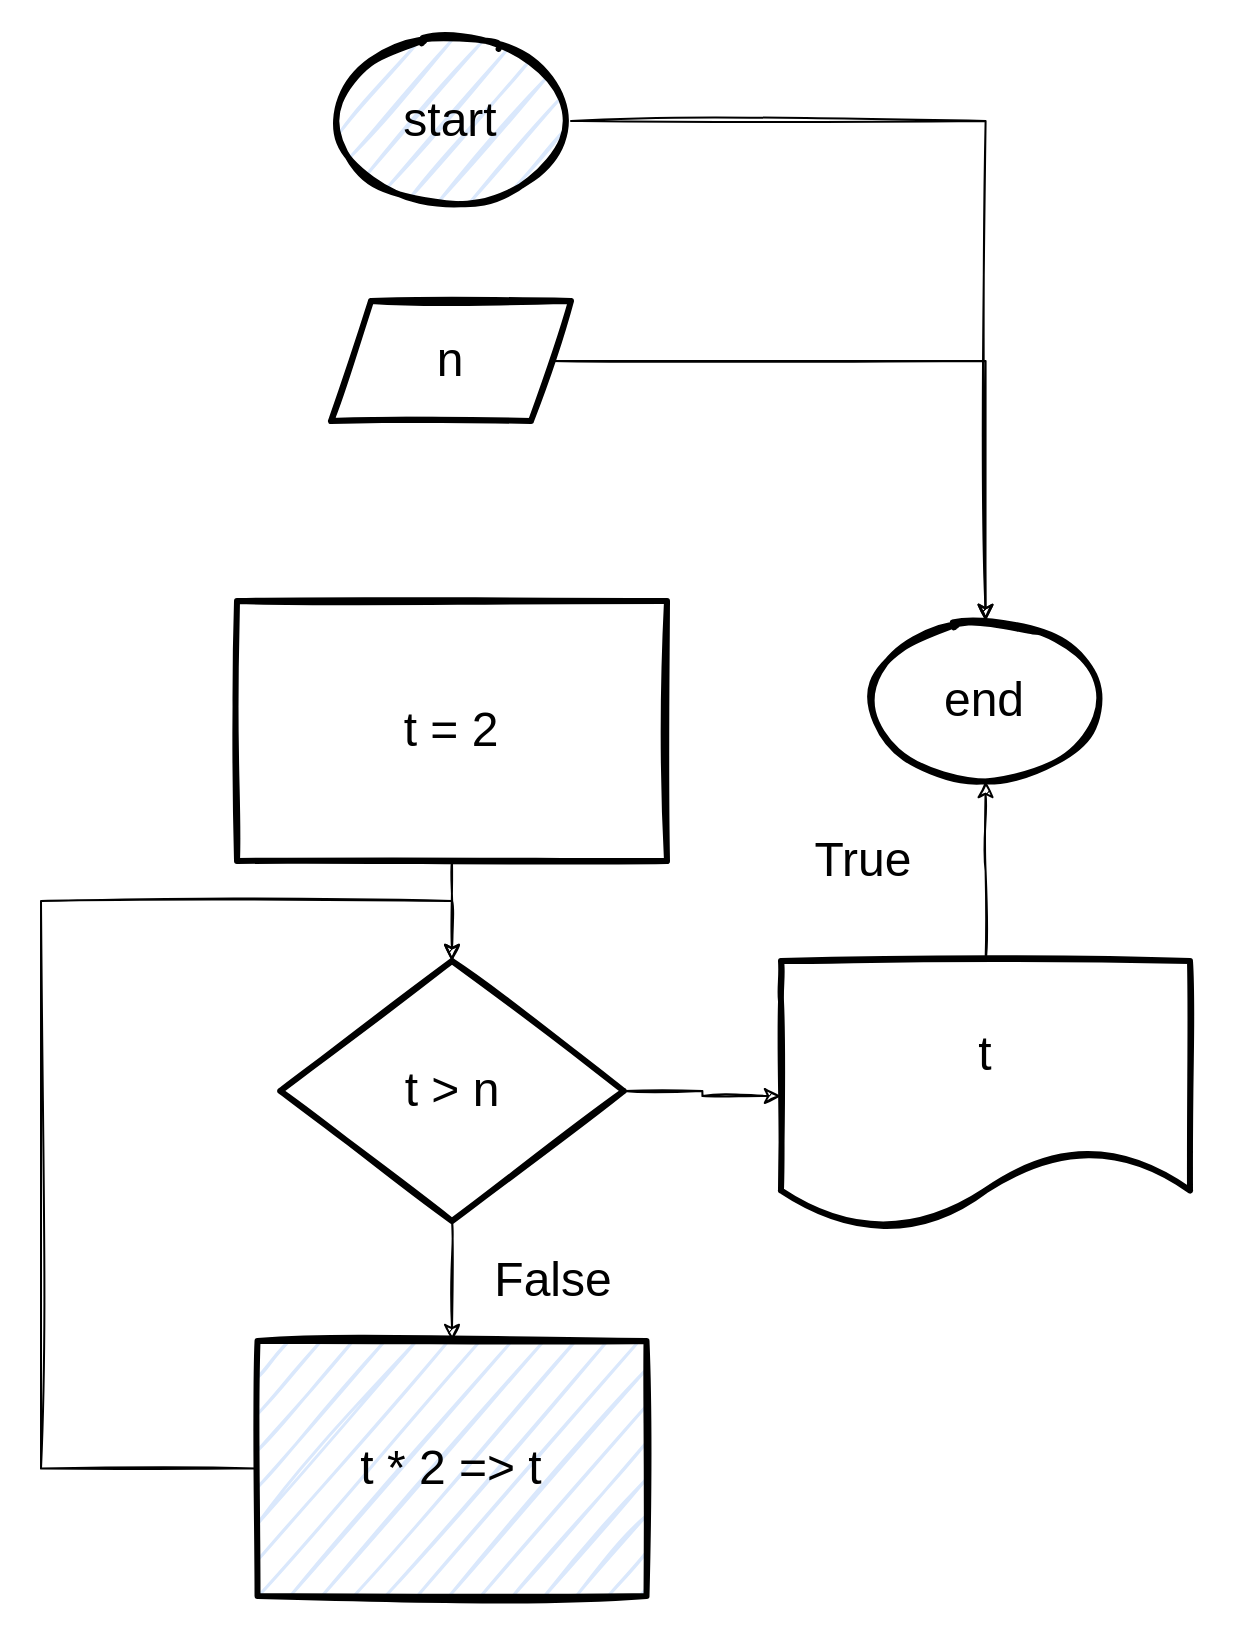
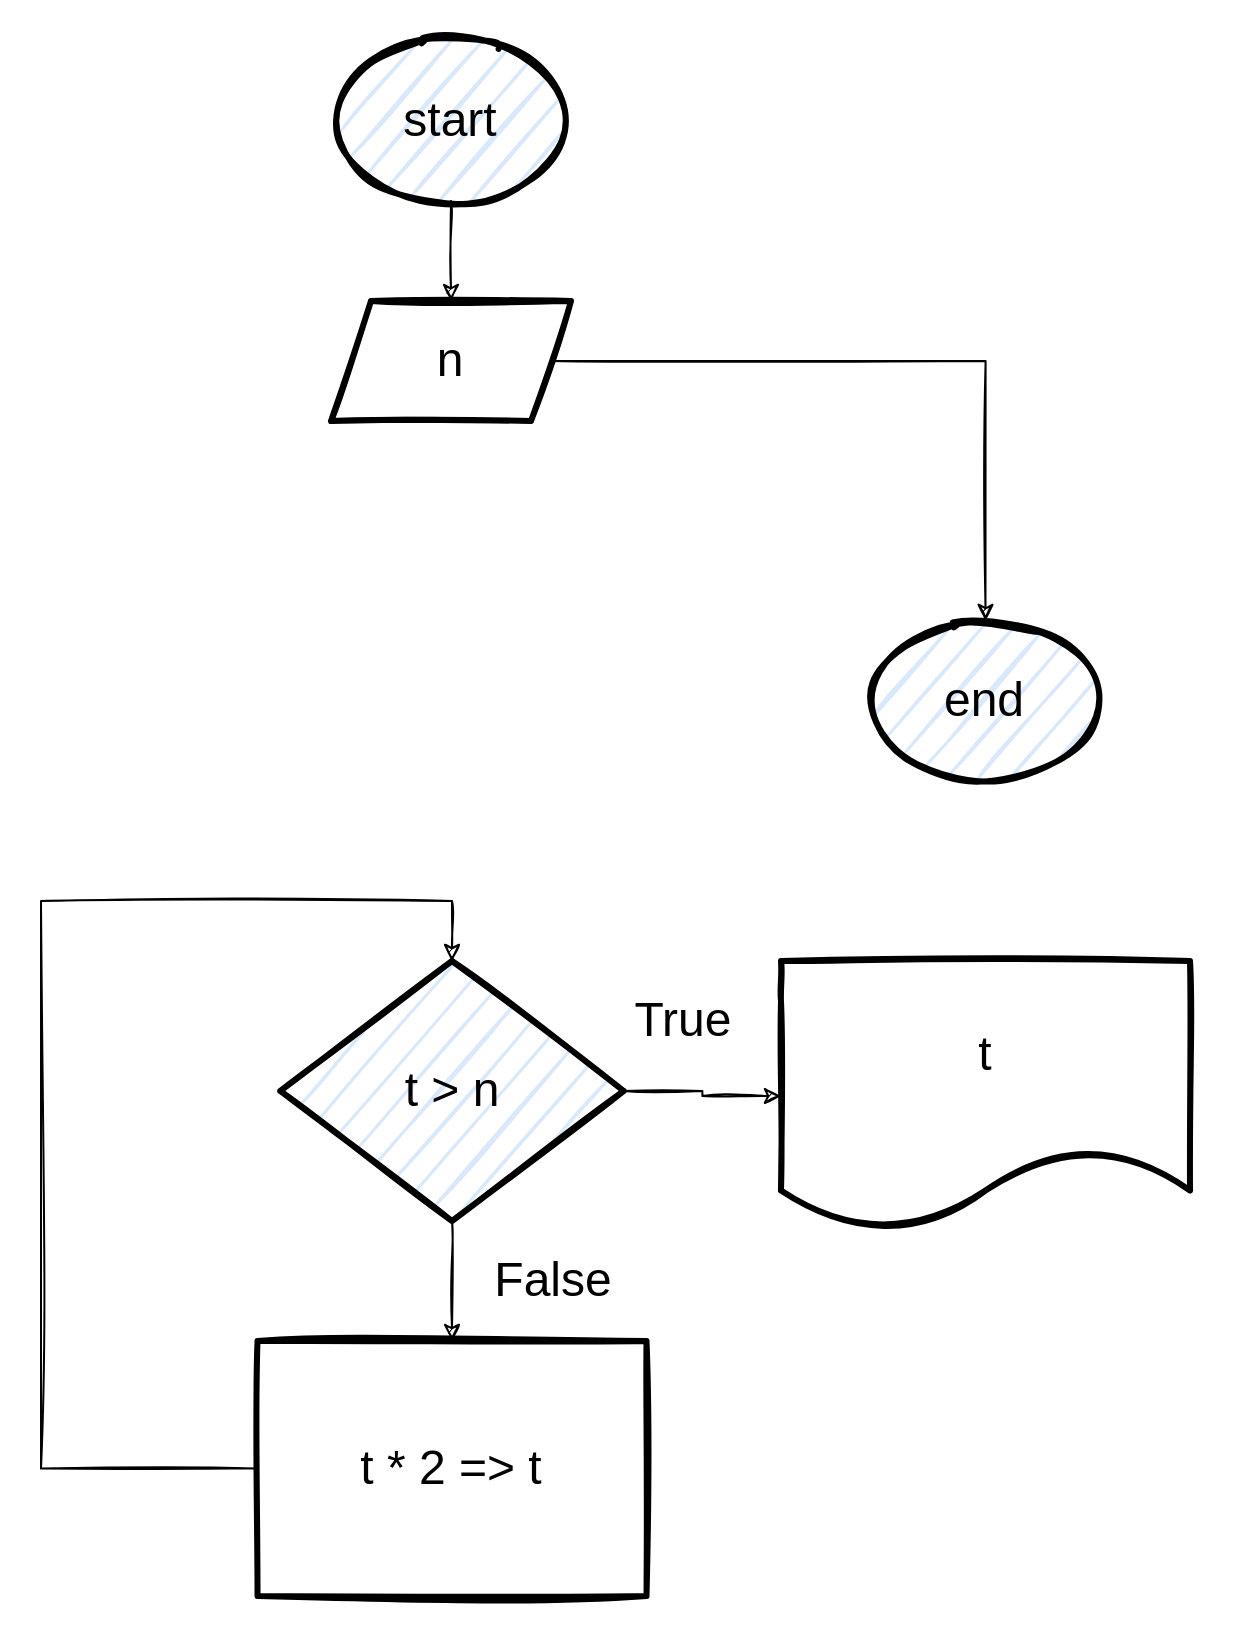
- <mxCell id="2" value="" style="edgeStyle=orthogonalEdgeStyle;rounded=0;sketch=1;orthogonalLoop=1;jettySize=auto;html=1;fontSize=24;" edge="1" parent="1" source="3" target="15"><mxGeometry relative="1" as="geometry" /></mxCell>
+ <mxCell id="2" value="" style="edgeStyle=orthogonalEdgeStyle;rounded=0;sketch=1;orthogonalLoop=1;jettySize=auto;html=1;fontSize=24;" edge="1" parent="1" source="3" target="11"><mxGeometry relative="1" as="geometry" /></mxCell>
- <mxCell id="15" value="end" style="ellipse;whiteSpace=wrap;html=1;fontSize=24;strokeWidth=3;sketch=1;" vertex="1" parent="1"><mxGeometry x="432.25" y="310" width="120" height="80" as="geometry" /></mxCell>
+ <mxCell id="15" value="end" style="ellipse;whiteSpace=wrap;html=1;fontSize=24;strokeWidth=3;sketch=1;fillColor=#dae8fc;" vertex="1" parent="1"><mxGeometry x="432.25" y="310" width="120" height="80" as="geometry" /></mxCell>
- <mxCell id="5" value="t = 2" style="whiteSpace=wrap;html=1;fontSize=24;strokeWidth=3;sketch=1;" vertex="1" parent="1"><mxGeometry x="118" y="300" width="215" height="130" as="geometry" /></mxCell>
- <mxCell id="16" value="True" style="text;html=1;align=center;verticalAlign=middle;resizable=0;points=[];autosize=1;fontSize=24;" vertex="1" parent="1"><mxGeometry x="401.38" y="415" width="60" height="30" as="geometry" /></mxCell>
+ <mxCell id="16" value="True" style="text;html=1;align=center;verticalAlign=middle;resizable=0;points=[];autosize=1;fontSize=24;" vertex="1" parent="1"><mxGeometry x="311.38" y="495" width="60" height="30" as="geometry" /></mxCell>
- <mxCell id="6" value="" style="edgeStyle=orthogonalEdgeStyle;rounded=0;sketch=1;orthogonalLoop=1;jettySize=auto;html=1;fontSize=24;" edge="1" parent="1" source="7" target="15"><mxGeometry relative="1" as="geometry" /></mxCell>
- <mxCell id="4" value="" style="edgeStyle=orthogonalEdgeStyle;rounded=0;sketch=1;orthogonalLoop=1;jettySize=auto;html=1;fontSize=24;" edge="1" parent="1" source="5" target="14"><mxGeometry relative="1" as="geometry" /></mxCell>
- <mxCell id="14" value="t &amp;gt; n" style="rhombus;whiteSpace=wrap;html=1;fontSize=24;strokeWidth=3;sketch=1;" vertex="1" parent="1"><mxGeometry x="139.63" y="480" width="171.75" height="130" as="geometry" /></mxCell>
+ <mxCell id="14" value="t &amp;gt; n" style="rhombus;whiteSpace=wrap;html=1;fontSize=24;strokeWidth=3;sketch=1;fillColor=#dae8fc;" vertex="1" parent="1"><mxGeometry x="139.63" y="480" width="171.75" height="130" as="geometry" /></mxCell>
- <mxCell id="9" value="t * 2 =&amp;gt; t" style="whiteSpace=wrap;html=1;fontSize=24;strokeWidth=3;sketch=1;fillColor=#dae8fc;" vertex="1" parent="1"><mxGeometry x="128.26" y="670" width="194.5" height="127.5" as="geometry" /></mxCell>
+ <mxCell id="9" value="t * 2 =&amp;gt; t" style="whiteSpace=wrap;html=1;fontSize=24;strokeWidth=3;sketch=1;" vertex="1" parent="1"><mxGeometry x="128.26" y="670" width="194.5" height="127.5" as="geometry" /></mxCell>
